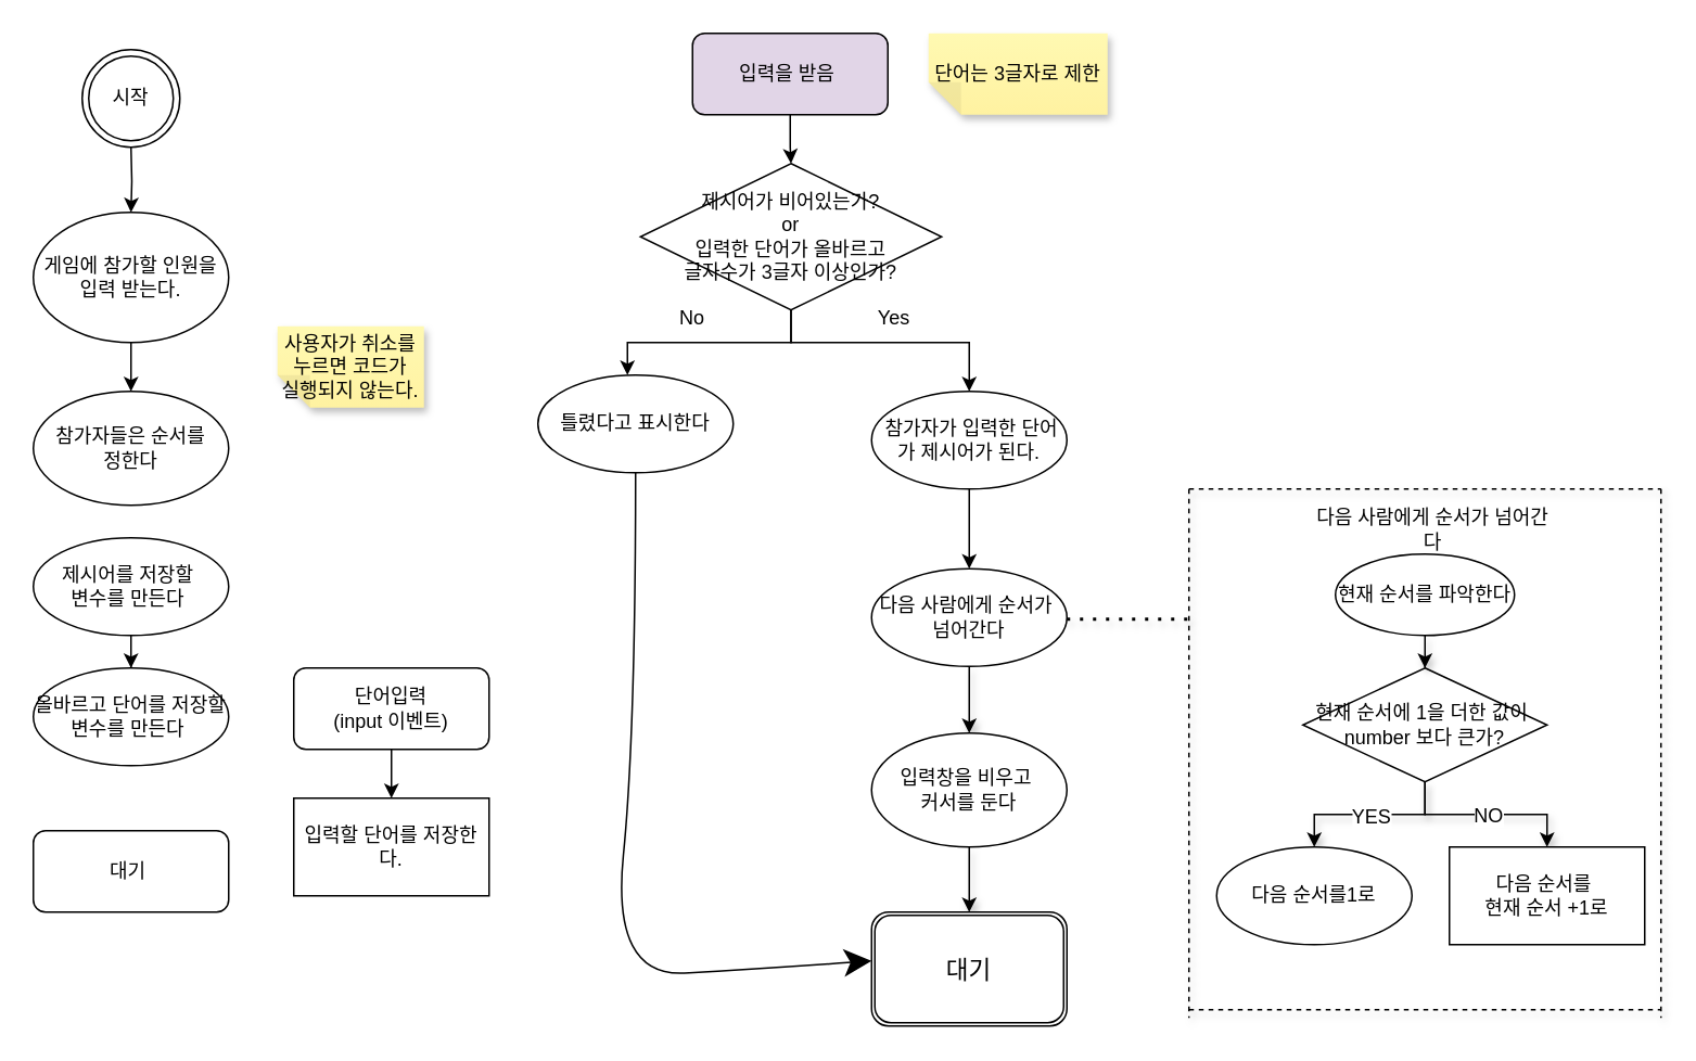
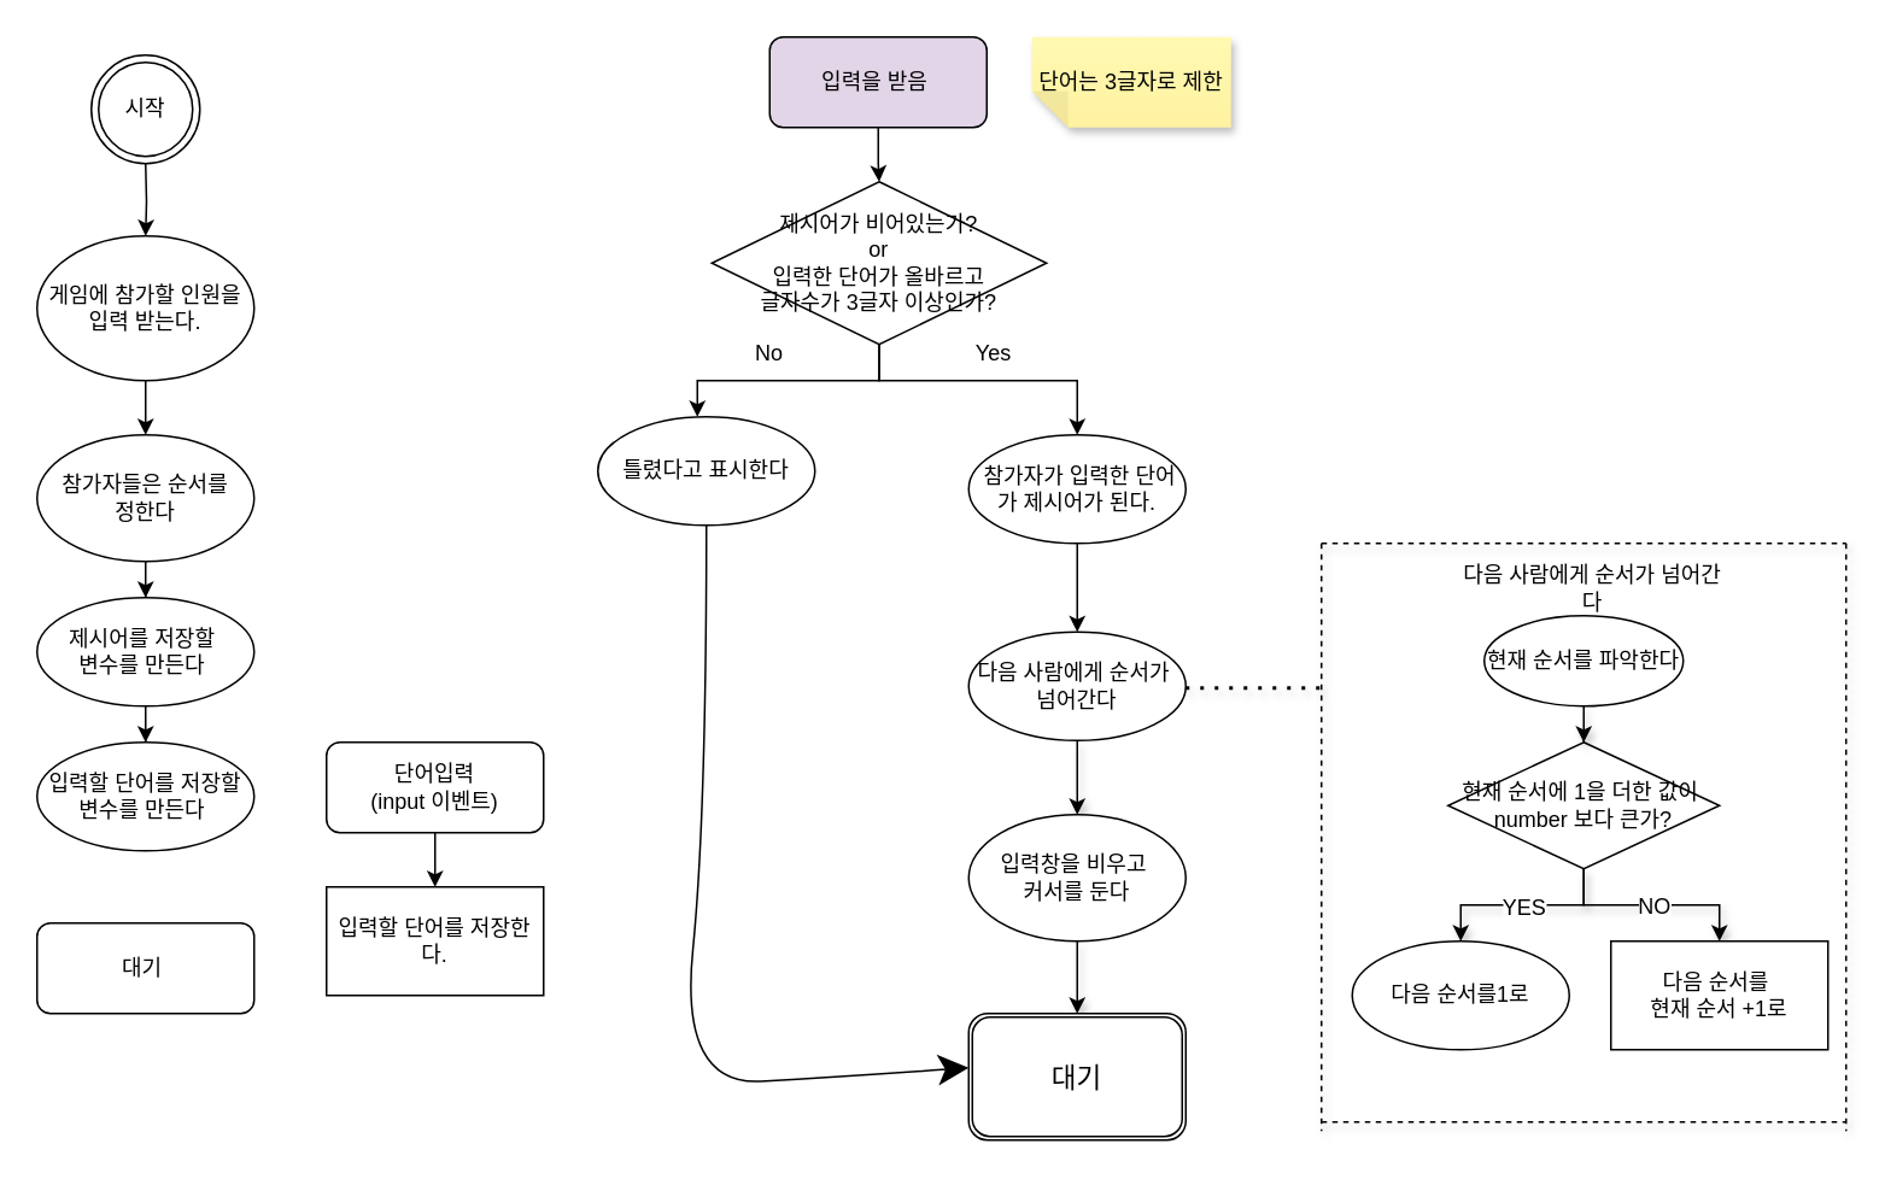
- <mxCell id="15" value="사용자가 취소를&lt;br&gt;누르면 코드가 &lt;br&gt;실행되지 않는다." style="shape=note;whiteSpace=wrap;html=1;backgroundOutline=1;fontColor=#000000;darkOpacity=0.05;fillColor=#FFF9B2;strokeColor=none;fillStyle=solid;direction=west;gradientDirection=north;gradientColor=#FFF2A1;shadow=1;size=20;pointerEvents=1;hachureGap=4;" vertex="1" parent="1"><mxGeometry x="170" y="200" width="90" height="50" as="geometry" /></mxCell>
+ <mxCell id="5" value="" style="edgeStyle=orthogonalEdgeStyle;rounded=0;orthogonalLoop=1;jettySize=auto;html=1;" edge="1" parent="1" source="6" target="9"><mxGeometry relative="1" as="geometry" /></mxCell>
- <mxCell id="10" value="올바르고 단어를 저장할&lt;br&gt;변수를 만든다&amp;nbsp;" style="ellipse;whiteSpace=wrap;html=1;" vertex="1" parent="1"><mxGeometry x="20" y="410" width="120" height="60" as="geometry" /></mxCell>
+ <mxCell id="10" value="입력할 단어를 저장할&lt;br&gt;변수를 만든다&amp;nbsp;" style="ellipse;whiteSpace=wrap;html=1;" vertex="1" parent="1"><mxGeometry x="20" y="410" width="120" height="60" as="geometry" /></mxCell>
